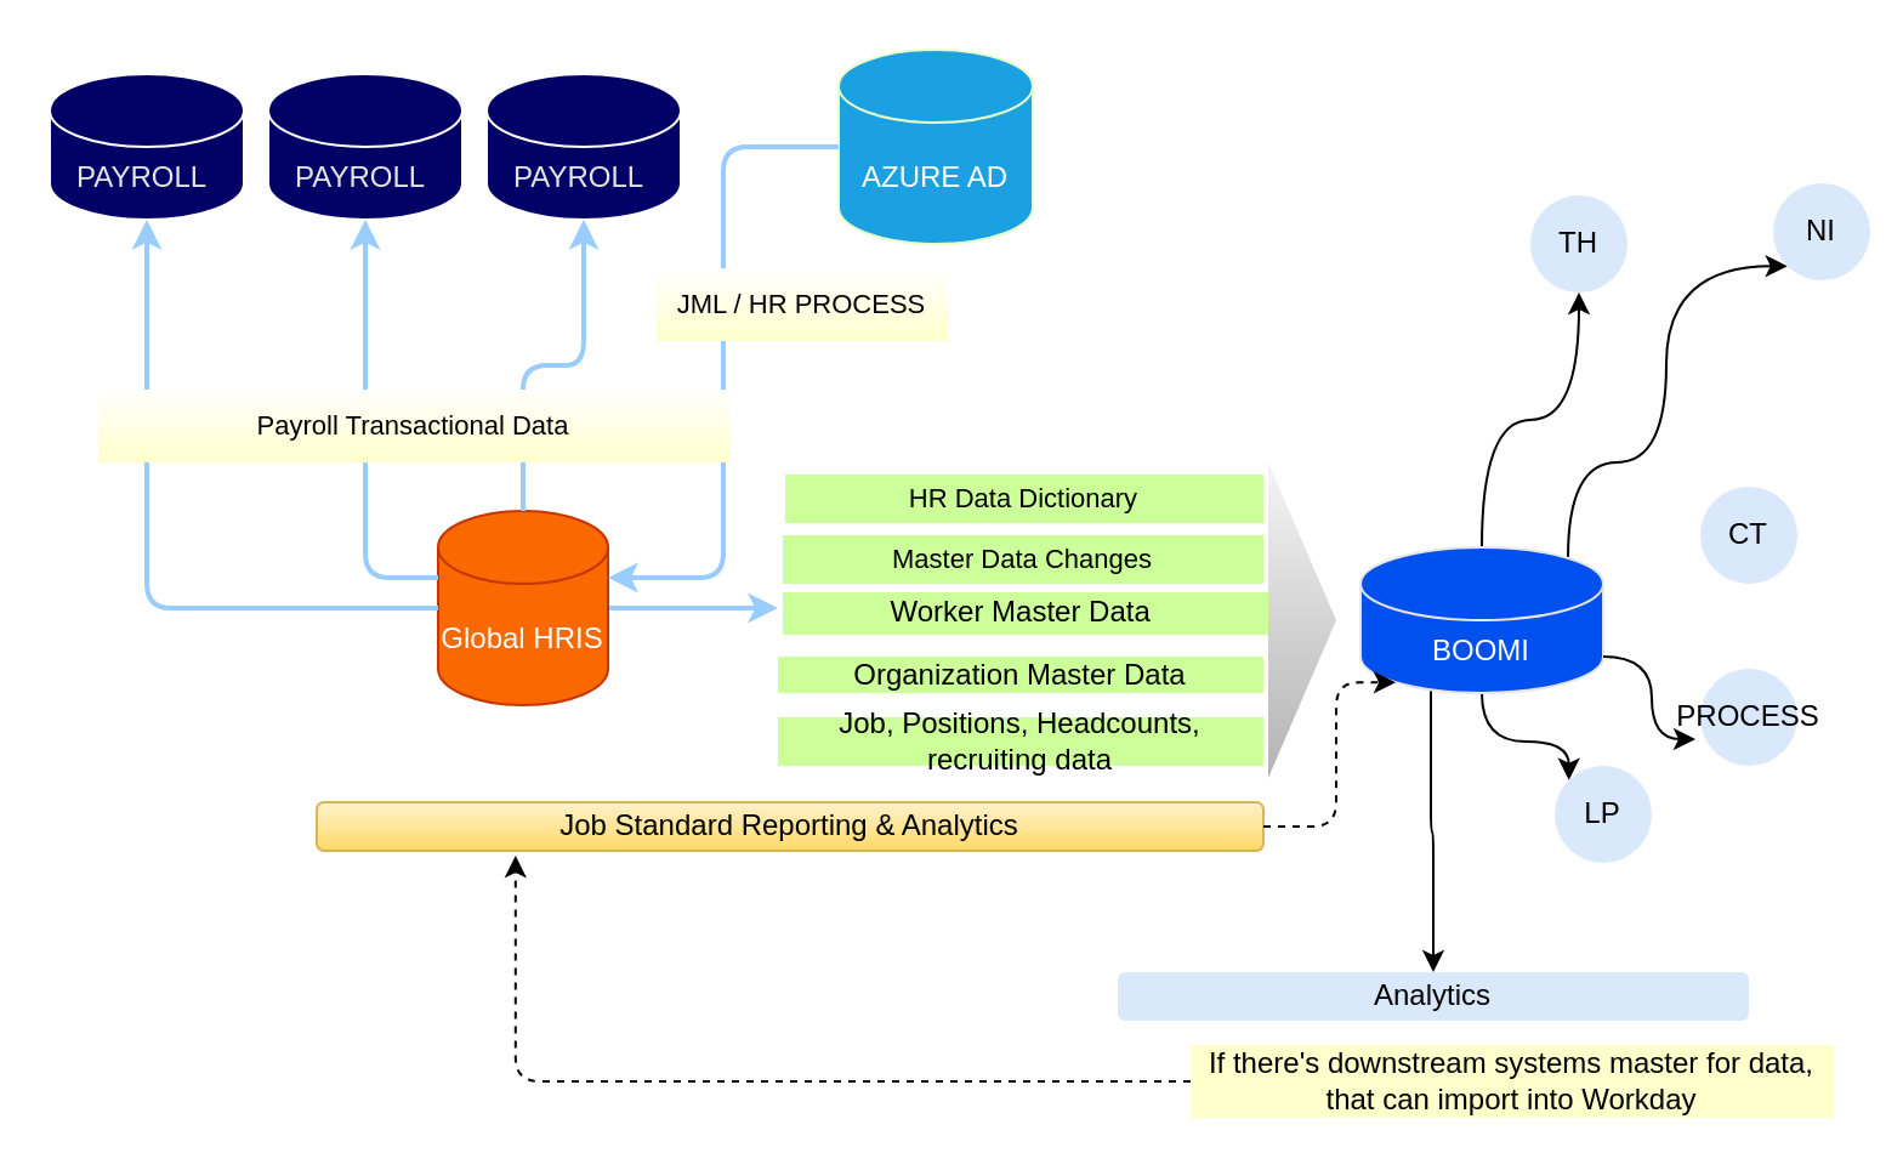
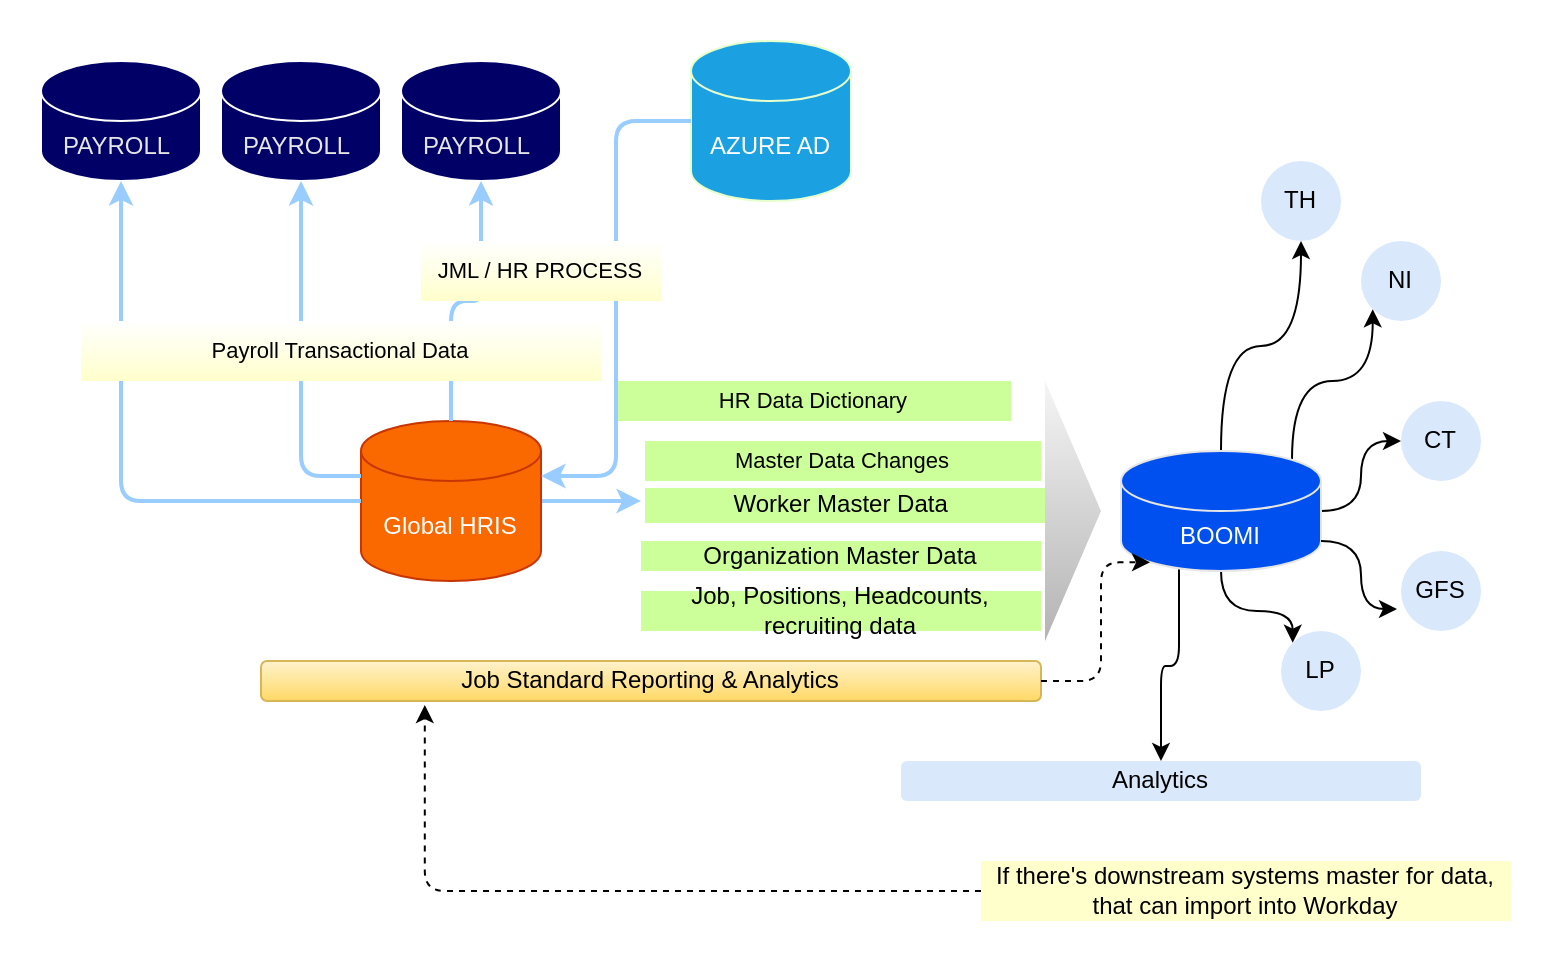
- <mxCell id="25" value="NI" style="ellipse;whiteSpace=wrap;html=1;aspect=fixed;fillColor=#dae8fc;gradientColor=none;strokeColor=none;" vertex="1" parent="1"><mxGeometry x="730" y="75" width="40" height="40" as="geometry" /></mxCell>
+ <mxCell id="25" value="NI" style="ellipse;whiteSpace=wrap;html=1;aspect=fixed;fillColor=#dae8fc;gradientColor=none;strokeColor=none;" vertex="1" parent="1"><mxGeometry x="680" y="120" width="40" height="40" as="geometry" /></mxCell>
- <mxCell id="34" value="&lt;span style=&quot;font-size: 11px; text-wrap: nowrap;&quot;&gt;JML / HR PROCESS&lt;/span&gt;" style="text;html=1;align=center;verticalAlign=middle;whiteSpace=wrap;rounded=0;fillColor=default;gradientColor=#FFFFCC;" vertex="1" parent="1"><mxGeometry x="270" y="110" width="120" height="30" as="geometry" /></mxCell>
+ <mxCell id="34" value="&lt;span style=&quot;font-size: 11px; text-wrap: nowrap;&quot;&gt;JML / HR PROCESS&lt;/span&gt;" style="text;html=1;align=center;verticalAlign=middle;whiteSpace=wrap;rounded=0;fillColor=default;gradientColor=#FFFFCC;" vertex="1" parent="1"><mxGeometry x="210" y="120" width="120" height="30" as="geometry" /></mxCell>
- <mxCell id="11" value="&lt;span style=&quot;font-size: 11px; background-color: initial;&quot;&gt;HR Data Dictionary&lt;/span&gt;" style="text;html=1;align=center;verticalAlign=middle;whiteSpace=wrap;rounded=0;fillColor=#CCFF99;gradientColor=none;strokeColor=none;" vertex="1" parent="1"><mxGeometry x="323" y="195" width="197" height="20" as="geometry" /></mxCell>
+ <mxCell id="11" value="&lt;span style=&quot;font-size: 11px; background-color: initial;&quot;&gt;HR Data Dictionary&lt;/span&gt;" style="text;html=1;align=center;verticalAlign=middle;whiteSpace=wrap;rounded=0;fillColor=#CCFF99;gradientColor=none;strokeColor=none;" vertex="1" parent="1"><mxGeometry x="308" y="190" width="197" height="20" as="geometry" /></mxCell>
+ <mxCell id="6" style="edgeStyle=orthogonalEdgeStyle;rounded=0;orthogonalLoop=1;jettySize=auto;html=1;curved=1;" edge="1" parent="1" source="9" target="26"><mxGeometry relative="1" as="geometry" /></mxCell>
- <mxCell id="3" value="&lt;font color=&quot;#ffffff&quot;&gt;Global HRIS&lt;/font&gt;" style="shape=cylinder3;whiteSpace=wrap;html=1;boundedLbl=1;backgroundOutline=1;size=15;fillColor=#fa6800;strokeColor=#C73500;fontColor=#000000;" vertex="1" parent="1"><mxGeometry x="180" y="210" width="70" height="80" as="geometry" /></mxCell>
+ <mxCell id="3" value="&lt;font color=&quot;#ffffff&quot;&gt;Global HRIS&lt;/font&gt;" style="shape=cylinder3;whiteSpace=wrap;html=1;boundedLbl=1;backgroundOutline=1;size=15;fillColor=#fa6800;strokeColor=#C73500;fontColor=#000000;" vertex="1" parent="1"><mxGeometry x="180" y="210" width="90" height="80" as="geometry" /></mxCell>
- <mxCell id="27" value="PROCESS" style="ellipse;whiteSpace=wrap;html=1;aspect=fixed;fillColor=#dae8fc;gradientColor=none;strokeColor=none;" vertex="1" parent="1"><mxGeometry x="700" y="275" width="40" height="40" as="geometry" /></mxCell>
+ <mxCell id="27" value="GFS" style="ellipse;whiteSpace=wrap;html=1;aspect=fixed;fillColor=#dae8fc;gradientColor=none;strokeColor=none;" vertex="1" parent="1"><mxGeometry x="700" y="275" width="40" height="40" as="geometry" /></mxCell>
- <mxCell id="30" value="Analytics" style="rounded=1;whiteSpace=wrap;html=1;fillColor=#dae8fc;gradientColor=none;strokeColor=none;" vertex="1" parent="1"><mxGeometry x="460" y="400" width="260" height="20" as="geometry" /></mxCell>
+ <mxCell id="30" value="Analytics" style="rounded=1;whiteSpace=wrap;html=1;fillColor=#dae8fc;gradientColor=none;strokeColor=none;" vertex="1" parent="1"><mxGeometry x="450" y="380" width="260" height="20" as="geometry" /></mxCell>
